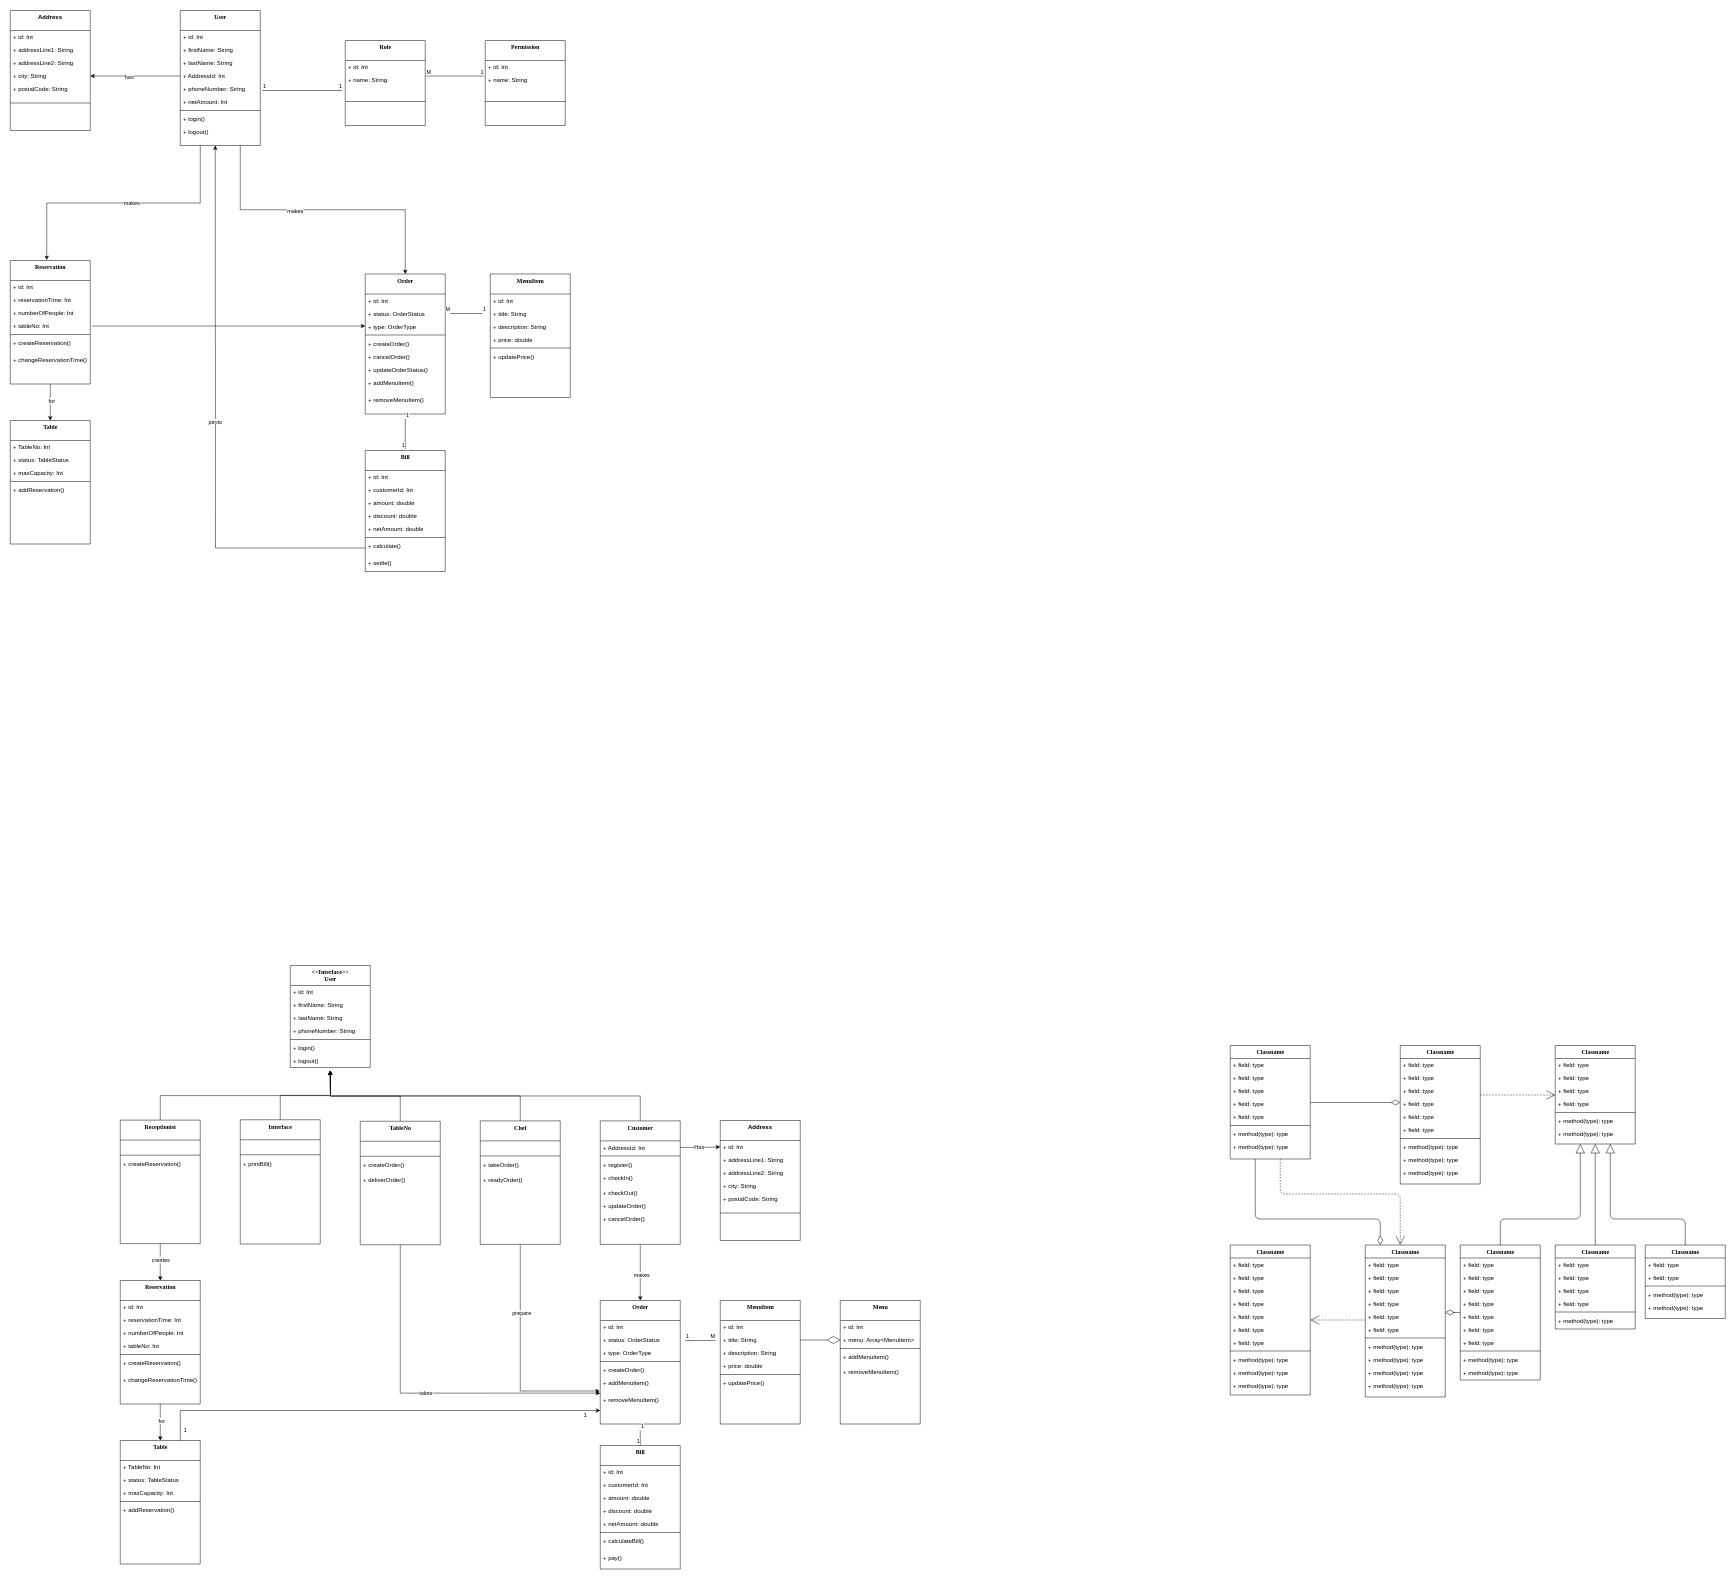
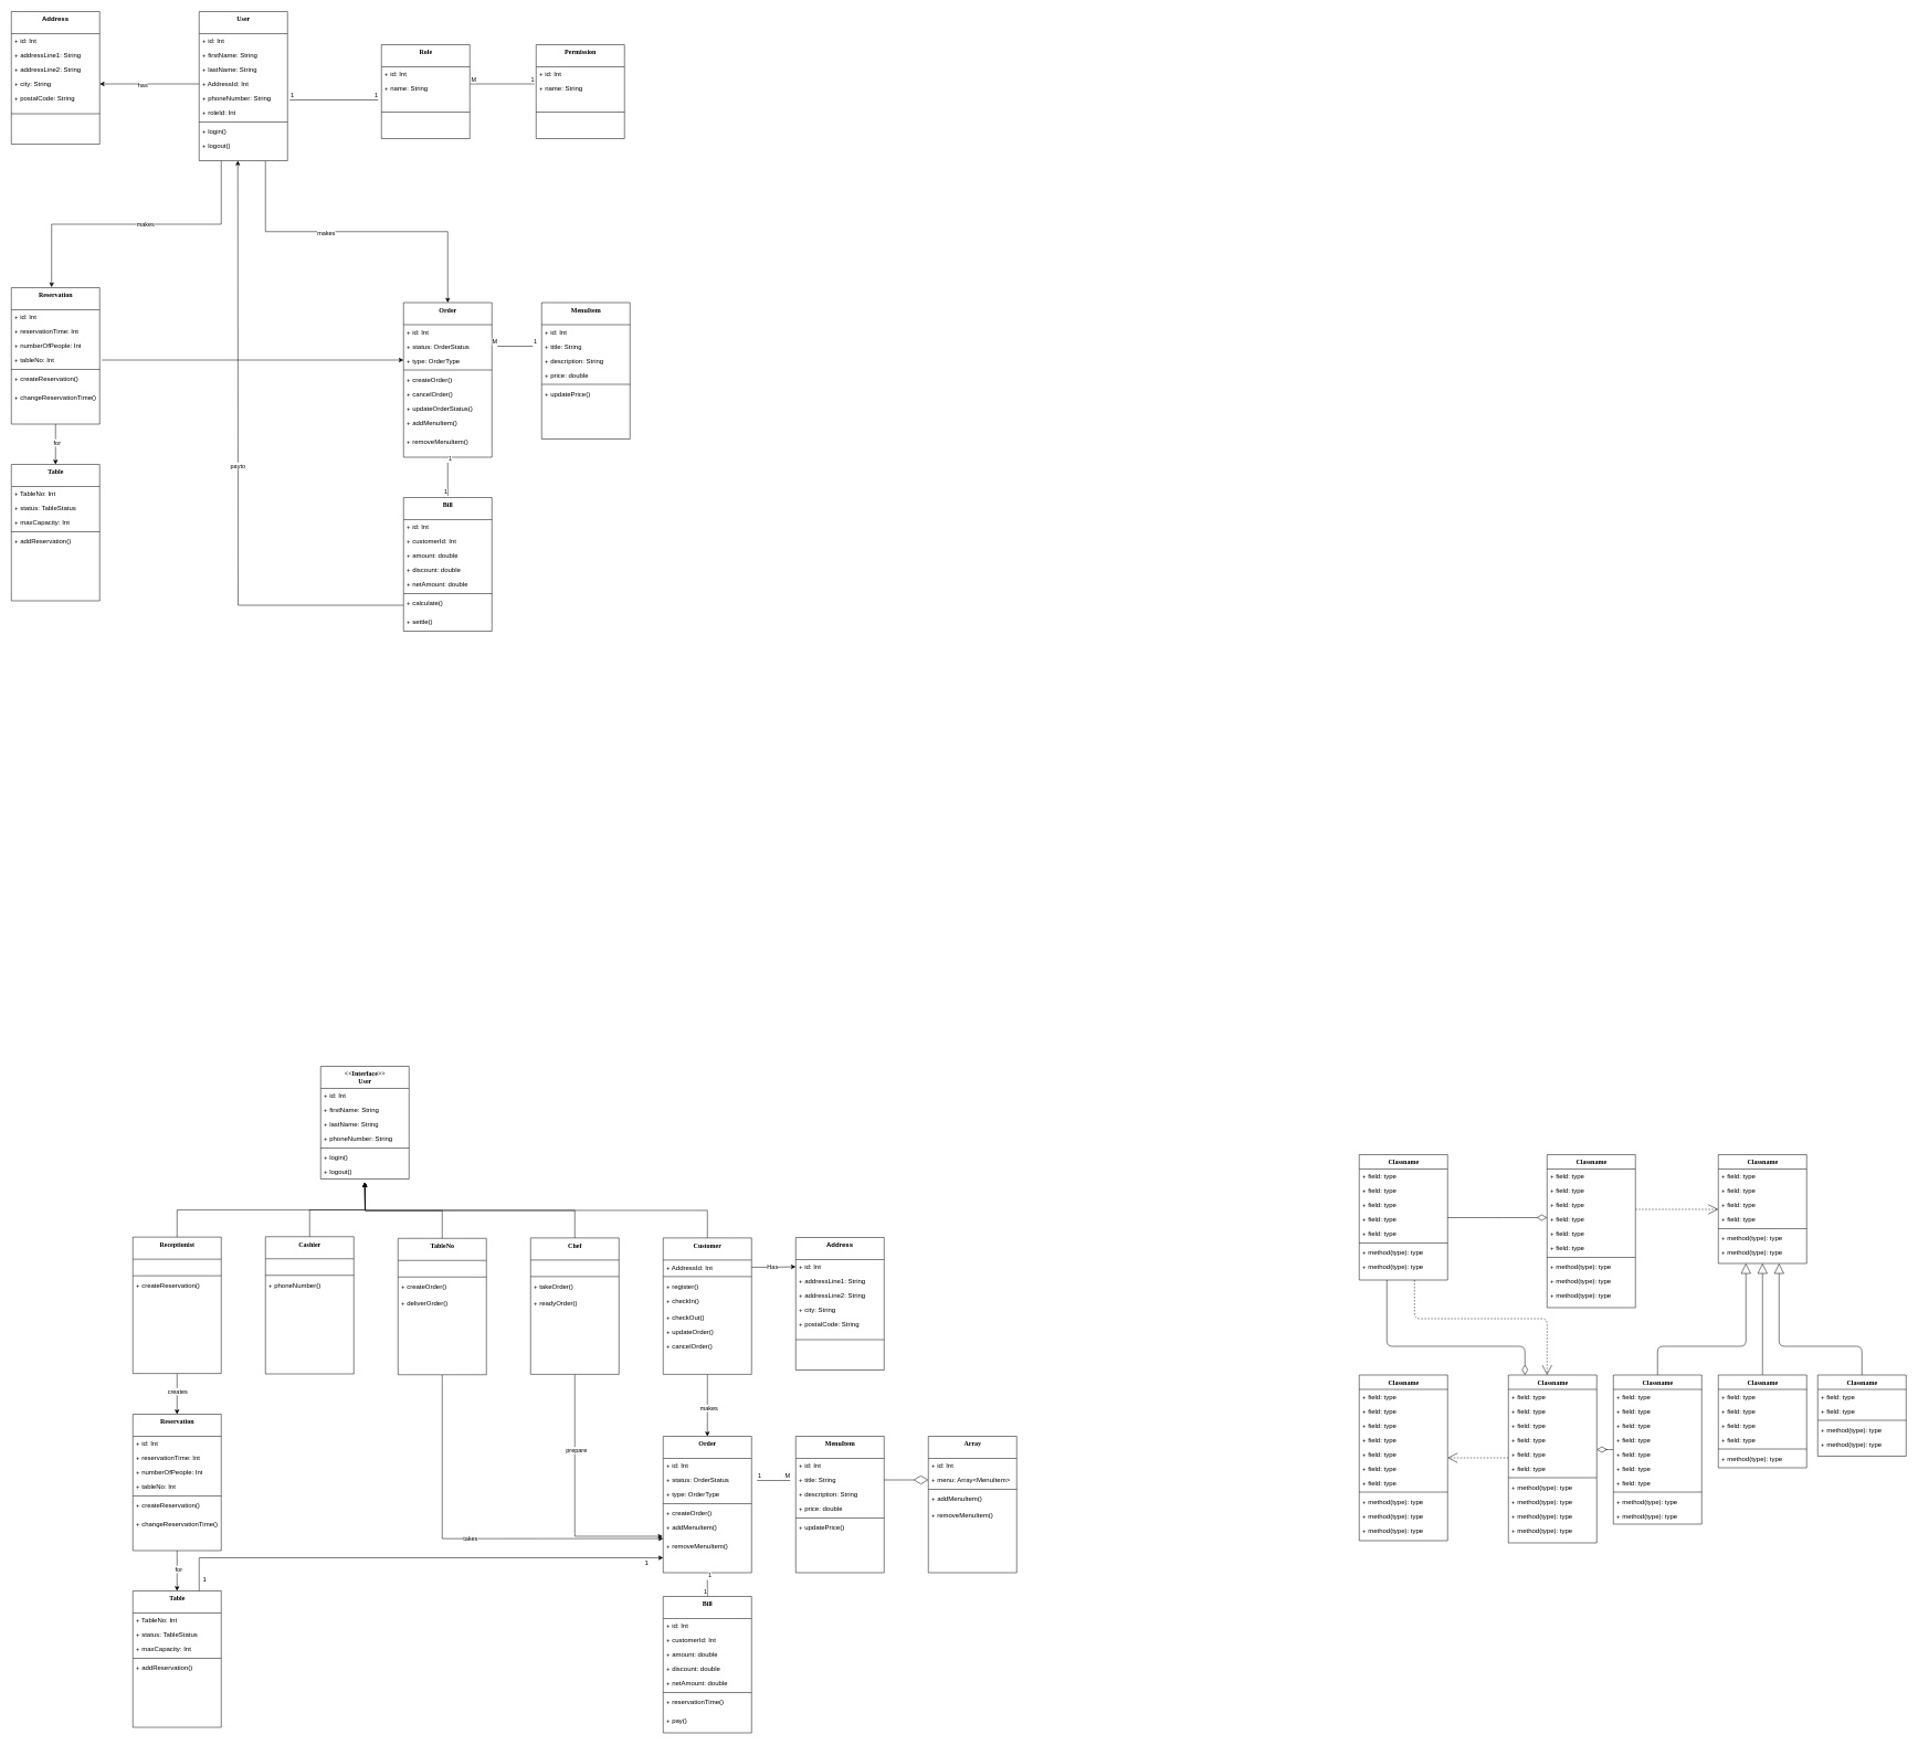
- <mxCell id="97" value="+ netAmount: Int" style="text;html=1;strokeColor=none;fillColor=none;align=left;verticalAlign=top;spacingLeft=4;spacingRight=4;whiteSpace=wrap;overflow=hidden;rotatable=0;points=[[0,0.5],[1,0.5]];portConstraint=eastwest;" vertex="1" parent="91"><mxGeometry y="170" width="160" height="26" as="geometry" /></mxCell>
+ <mxCell id="97" value="+ roleId: Int" style="text;html=1;strokeColor=none;fillColor=none;align=left;verticalAlign=top;spacingLeft=4;spacingRight=4;whiteSpace=wrap;overflow=hidden;rotatable=0;points=[[0,0.5],[1,0.5]];portConstraint=eastwest;" vertex="1" parent="91"><mxGeometry y="170" width="160" height="26" as="geometry" /></mxCell>
- <mxCell id="228" value="Interface" style="swimlane;html=1;fontStyle=1;align=center;verticalAlign=top;childLayout=stackLayout;horizontal=1;startSize=40;horizontalStack=0;resizeParent=1;resizeLast=0;collapsible=1;marginBottom=0;swimlaneFillColor=#ffffff;rounded=0;shadow=0;comic=0;labelBackgroundColor=none;strokeWidth=1;fillColor=none;fontFamily=Verdana;fontSize=12" vertex="1" parent="1"><mxGeometry x="480" y="2238.5" width="160" height="248.5" as="geometry"><mxRectangle x="460" y="100" width="140" height="50" as="alternateBounds" /></mxGeometry></mxCell>
+ <mxCell id="228" value="Cashier" style="swimlane;html=1;fontStyle=1;align=center;verticalAlign=top;childLayout=stackLayout;horizontal=1;startSize=40;horizontalStack=0;resizeParent=1;resizeLast=0;collapsible=1;marginBottom=0;swimlaneFillColor=#ffffff;rounded=0;shadow=0;comic=0;labelBackgroundColor=none;strokeWidth=1;fillColor=none;fontFamily=Verdana;fontSize=12" vertex="1" parent="1"><mxGeometry x="480" y="2238.5" width="160" height="248.5" as="geometry"><mxRectangle x="460" y="100" width="140" height="50" as="alternateBounds" /></mxGeometry></mxCell>
- <mxCell id="231" value="+ printBill()" style="text;html=1;strokeColor=none;fillColor=none;align=left;verticalAlign=top;spacingLeft=4;spacingRight=4;whiteSpace=wrap;overflow=hidden;rotatable=0;points=[[0,0.5],[1,0.5]];portConstraint=eastwest;" vertex="1" parent="228"><mxGeometry y="74" width="160" height="44" as="geometry" /></mxCell>
+ <mxCell id="231" value="+ phoneNumber()" style="text;html=1;strokeColor=none;fillColor=none;align=left;verticalAlign=top;spacingLeft=4;spacingRight=4;whiteSpace=wrap;overflow=hidden;rotatable=0;points=[[0,0.5],[1,0.5]];portConstraint=eastwest;" vertex="1" parent="228"><mxGeometry y="74" width="160" height="44" as="geometry" /></mxCell>
- <mxCell id="250" value="Menu" style="swimlane;html=1;fontStyle=1;align=center;verticalAlign=top;childLayout=stackLayout;horizontal=1;startSize=40;horizontalStack=0;resizeParent=1;resizeLast=0;collapsible=1;marginBottom=0;swimlaneFillColor=#ffffff;rounded=0;shadow=0;comic=0;labelBackgroundColor=none;strokeWidth=1;fillColor=none;fontFamily=Verdana;fontSize=12" vertex="1" parent="1"><mxGeometry x="1680" y="2600" width="160" height="247" as="geometry"><mxRectangle x="460" y="100" width="140" height="50" as="alternateBounds" /></mxGeometry></mxCell>
+ <mxCell id="250" value="Array" style="swimlane;html=1;fontStyle=1;align=center;verticalAlign=top;childLayout=stackLayout;horizontal=1;startSize=40;horizontalStack=0;resizeParent=1;resizeLast=0;collapsible=1;marginBottom=0;swimlaneFillColor=#ffffff;rounded=0;shadow=0;comic=0;labelBackgroundColor=none;strokeWidth=1;fillColor=none;fontFamily=Verdana;fontSize=12" vertex="1" parent="1"><mxGeometry x="1680" y="2600" width="160" height="247" as="geometry"><mxRectangle x="460" y="100" width="140" height="50" as="alternateBounds" /></mxGeometry></mxCell>
- <mxCell id="241" value="+ calculateBill()" style="text;html=1;strokeColor=none;fillColor=none;align=left;verticalAlign=top;spacingLeft=4;spacingRight=4;whiteSpace=wrap;overflow=hidden;rotatable=0;points=[[0,0.5],[1,0.5]];portConstraint=eastwest;" vertex="1" parent="234"><mxGeometry y="178" width="160" height="34" as="geometry" /></mxCell>
+ <mxCell id="241" value="+ reservationTime()" style="text;html=1;strokeColor=none;fillColor=none;align=left;verticalAlign=top;spacingLeft=4;spacingRight=4;whiteSpace=wrap;overflow=hidden;rotatable=0;points=[[0,0.5],[1,0.5]];portConstraint=eastwest;" vertex="1" parent="234"><mxGeometry y="178" width="160" height="34" as="geometry" /></mxCell>
